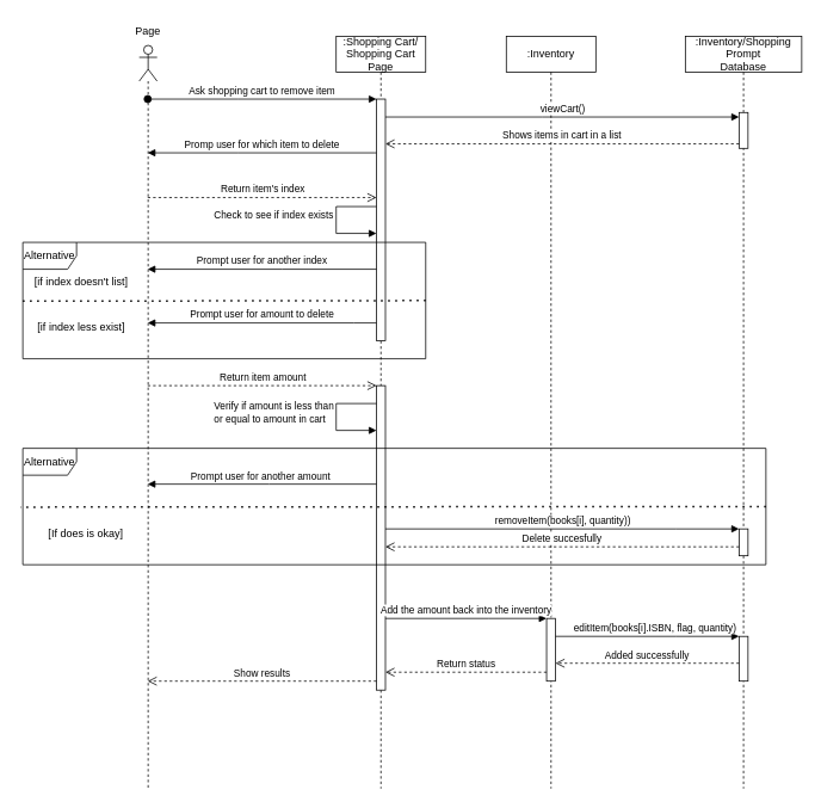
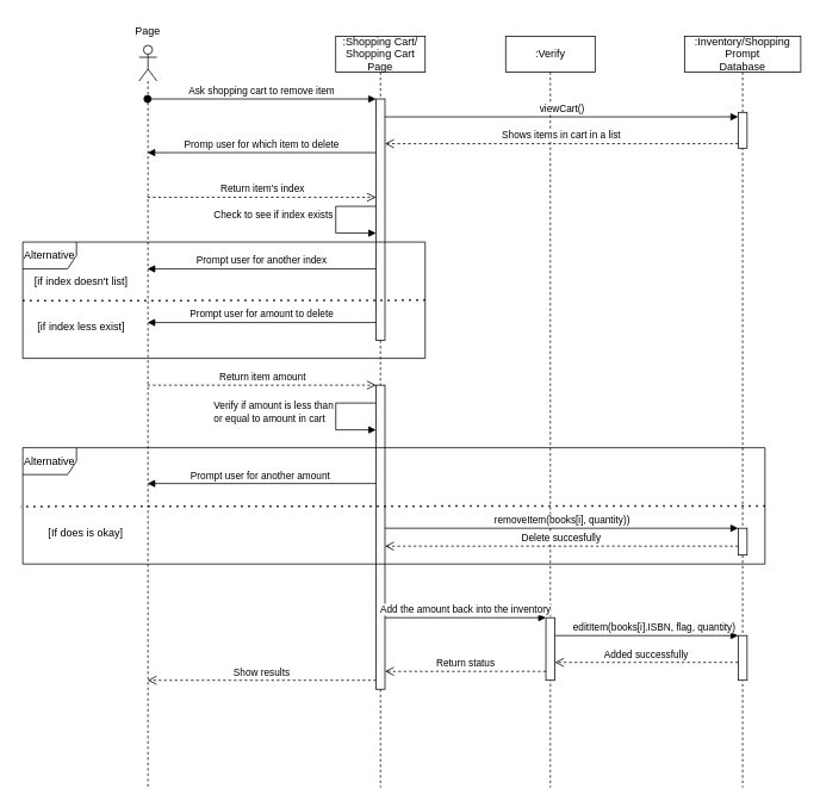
- <mxCell id="2" value=":Inventory" style="shape=umlLifeline;perimeter=lifelinePerimeter;whiteSpace=wrap;html=1;container=0;dropTarget=0;collapsible=0;recursiveResize=0;outlineConnect=0;portConstraint=eastwest;newEdgeStyle={&quot;edgeStyle&quot;:&quot;elbowEdgeStyle&quot;,&quot;elbow&quot;:&quot;vertical&quot;,&quot;curved&quot;:0,&quot;rounded&quot;:0};" parent="1" vertex="1"><mxGeometry x="565" y="40" width="100" height="840" as="geometry" /></mxCell>
+ <mxCell id="2" value=":Verify" style="shape=umlLifeline;perimeter=lifelinePerimeter;whiteSpace=wrap;html=1;container=0;dropTarget=0;collapsible=0;recursiveResize=0;outlineConnect=0;portConstraint=eastwest;newEdgeStyle={&quot;edgeStyle&quot;:&quot;elbowEdgeStyle&quot;,&quot;elbow&quot;:&quot;vertical&quot;,&quot;curved&quot;:0,&quot;rounded&quot;:0};" parent="1" vertex="1"><mxGeometry x="565" y="40" width="100" height="840" as="geometry" /></mxCell>
